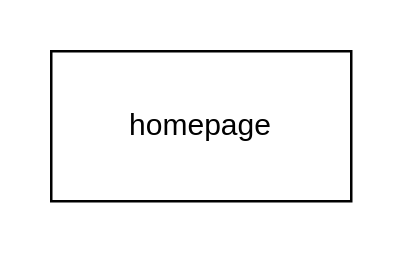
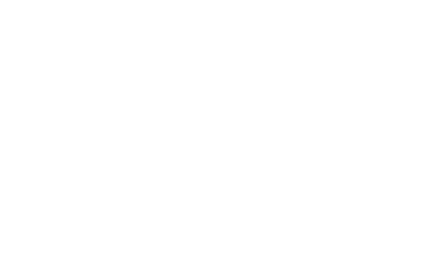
- <mxCell id="2" value="homepage" style="whiteSpace=wrap;html=1;" vertex="1" parent="1"><mxGeometry x="20" y="20" width="120" height="60" as="geometry" /></mxCell>
